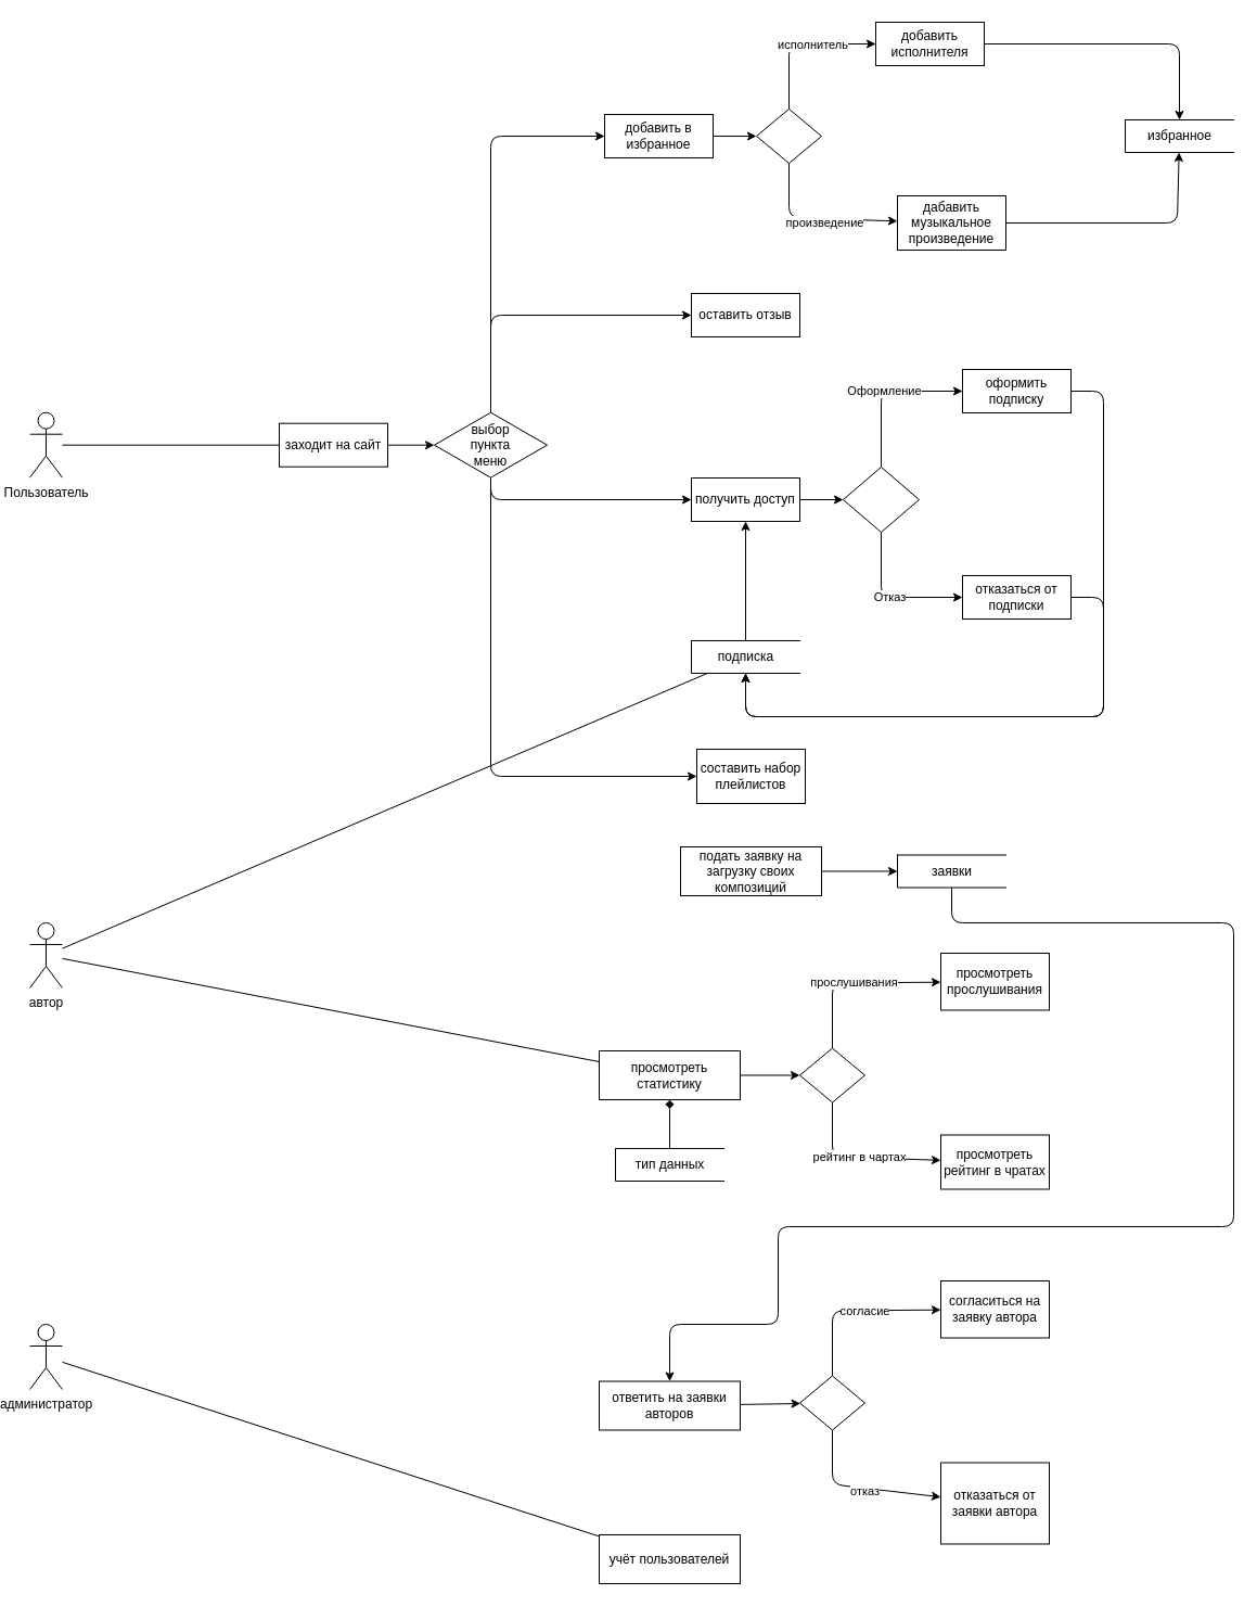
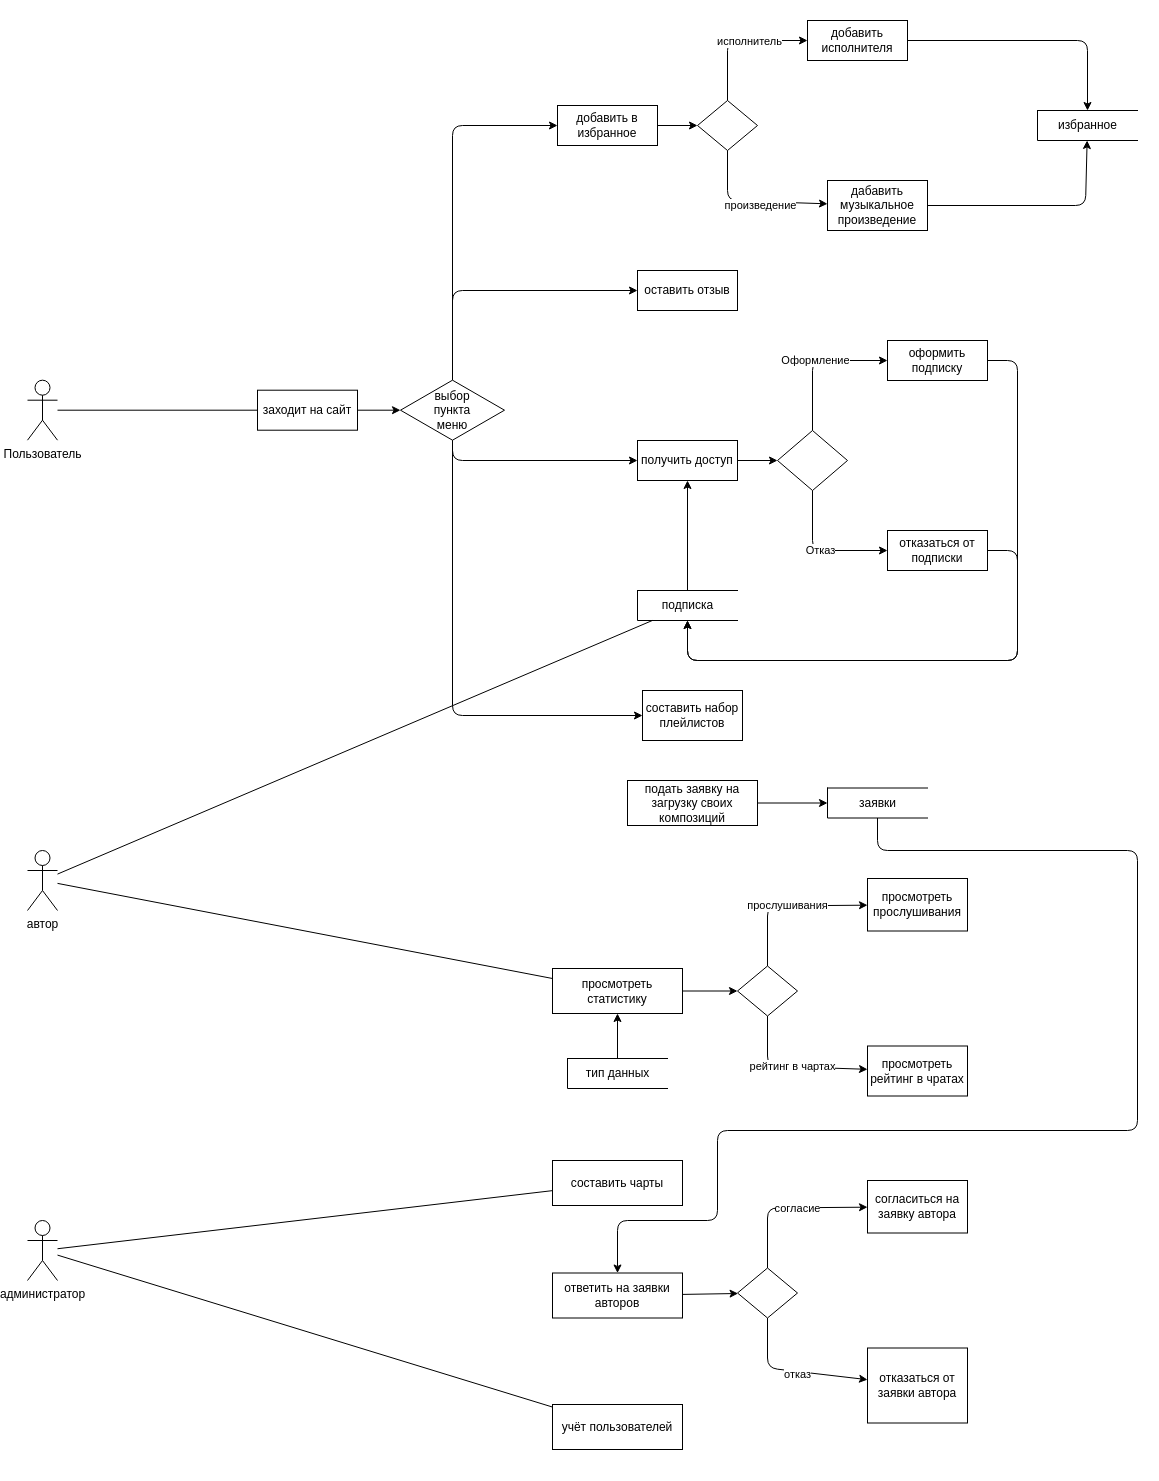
- <mxCell id="35" value="" style="endArrow=diamond;html=1;" parent="1" source="34" target="33" edge="1"><mxGeometry width="50" height="50" relative="1" as="geometry"><mxPoint x="760" y="1088" as="sourcePoint" /><mxPoint x="810" y="1038" as="targetPoint" /></mxGeometry></mxCell>
+ <mxCell id="35" value="" style="endArrow=classic;html=1;" parent="1" source="34" target="33" edge="1"><mxGeometry width="50" height="50" relative="1" as="geometry"><mxPoint x="760" y="1088" as="sourcePoint" /><mxPoint x="810" y="1038" as="targetPoint" /></mxGeometry></mxCell>
+ <mxCell id="43" value="составить чарты" style="rounded=0;whiteSpace=wrap;html=1;" parent="1" vertex="1"><mxGeometry x="545" y="1160" width="130" height="45" as="geometry" /></mxCell>
+ <mxCell id="65" value="" style="endArrow=none;html=1;rounded=1;comic=0;sketch=0;" parent="1" source="42" target="43" edge="1"><mxGeometry width="50" height="50" relative="1" as="geometry"><mxPoint x="430" y="1230.22" as="sourcePoint" /><mxPoint x="600" y="1182.28" as="targetPoint" /></mxGeometry></mxCell>
- <mxCell id="56" value="учёт пользователей" style="rounded=0;whiteSpace=wrap;html=1;" parent="1" vertex="1"><mxGeometry x="545" y="1414" width="130" height="45" as="geometry" /></mxCell>
+ <mxCell id="56" value="учёт пользователей" style="rounded=0;whiteSpace=wrap;html=1;" parent="1" vertex="1"><mxGeometry x="545" y="1404" width="130" height="45" as="geometry" /></mxCell>
